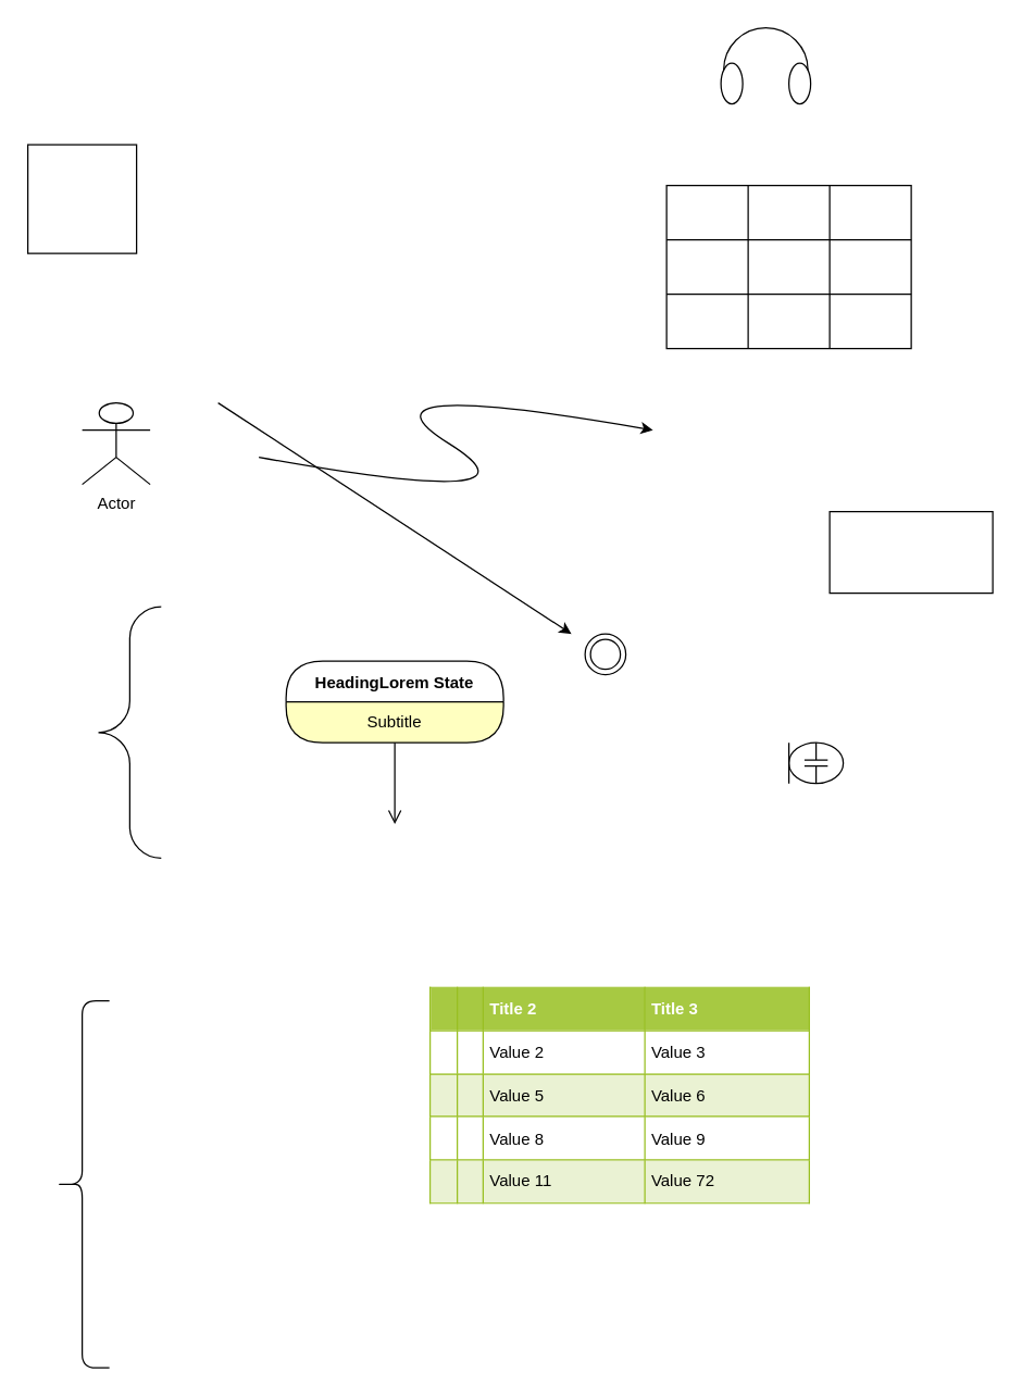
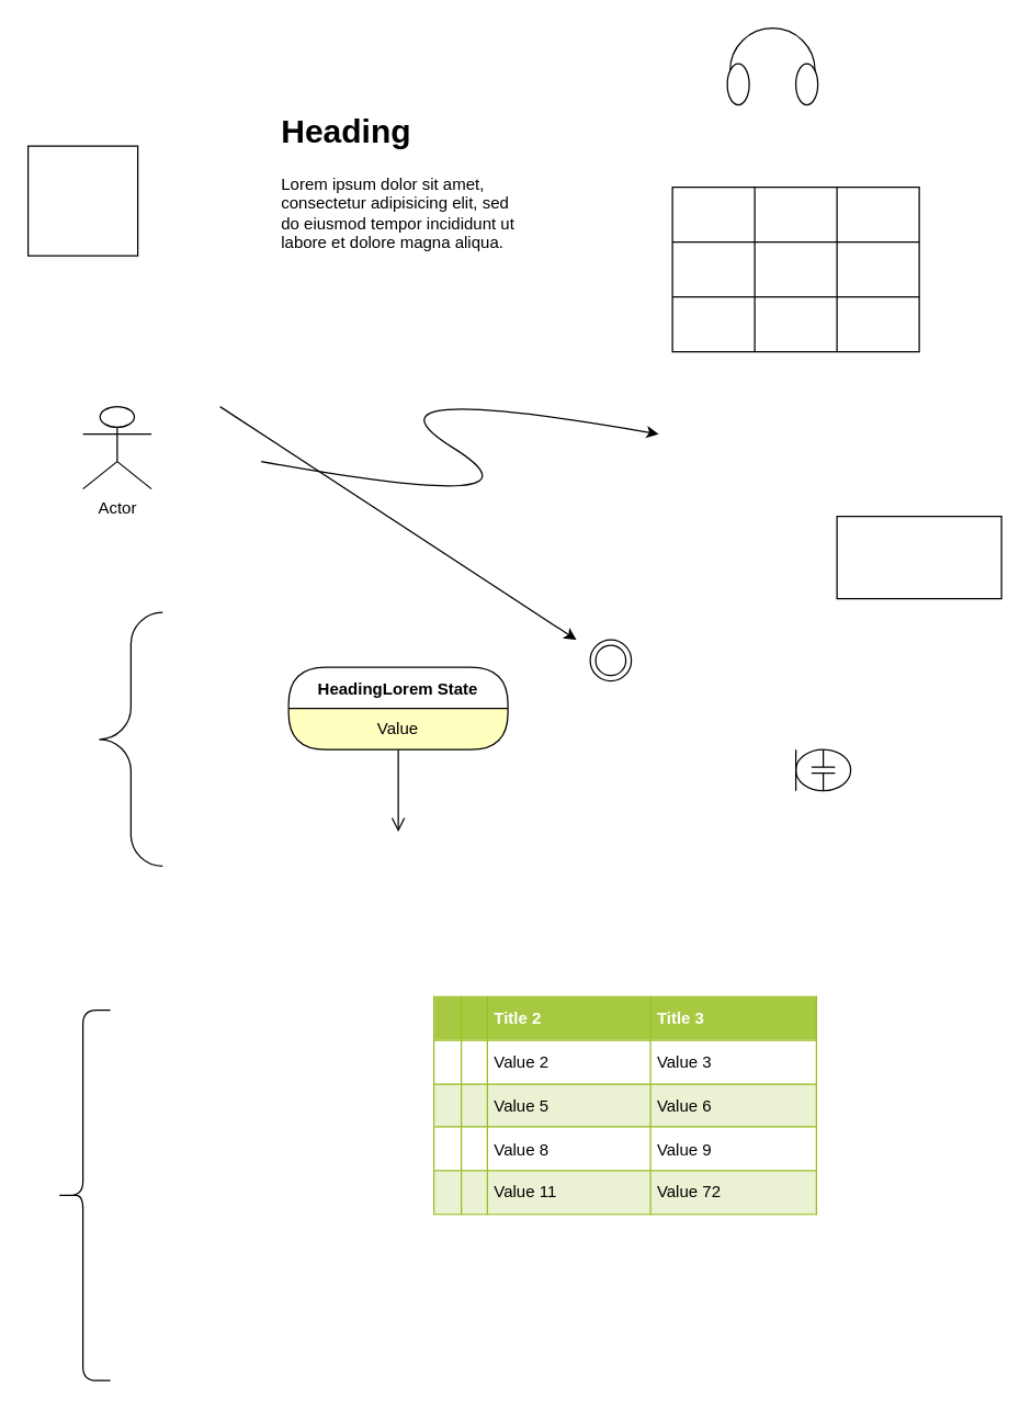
+ <mxCell id="16" value="&lt;h1&gt;Heading&lt;/h1&gt;&lt;p&gt;Lorem ipsum dolor sit amet, consectetur adipisicing elit, sed do eiusmod tempor incididunt ut labore et dolore magna aliqua.&lt;/p&gt;" style="text;html=1;strokeColor=none;fillColor=none;spacing=5;spacingTop=-20;whiteSpace=wrap;overflow=hidden;rounded=0;" vertex="1" parent="1"><mxGeometry x="200" y="76" width="190" height="120" as="geometry" /></mxCell>
- <mxCell id="20" value="Subtitle" style="text;html=1;strokeColor=none;fillColor=none;align=center;verticalAlign=middle;spacingLeft=4;spacingRight=4;whiteSpace=wrap;overflow=hidden;rotatable=0;" vertex="1" parent="19"><mxGeometry y="30" width="160" height="30" as="geometry" /></mxCell>
+ <mxCell id="20" value="Value" style="text;html=1;strokeColor=none;fillColor=none;align=center;verticalAlign=middle;spacingLeft=4;spacingRight=4;whiteSpace=wrap;overflow=hidden;rotatable=0;" vertex="1" parent="19"><mxGeometry y="30" width="160" height="30" as="geometry" /></mxCell>
